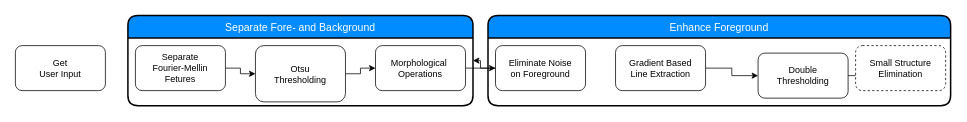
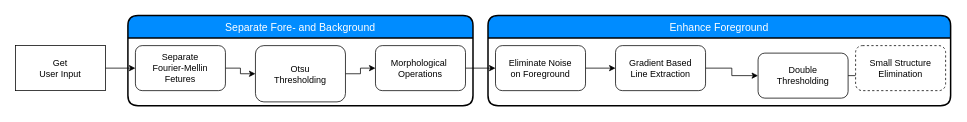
- <mxCell id="10" style="edgeStyle=orthogonalEdgeStyle;rounded=0;orthogonalLoop=1;jettySize=auto;html=1;" parent="1" source="11" target="17" edge="1"><mxGeometry relative="1" as="geometry" /></mxCell>
+ <mxCell id="10" style="edgeStyle=orthogonalEdgeStyle;rounded=0;orthogonalLoop=1;jettySize=auto;html=1;" parent="1" source="11" target="13" edge="1"><mxGeometry relative="1" as="geometry" /></mxCell>
- <mxCell id="3" value="Get &lt;br&gt;User Input" style="rounded=1;whiteSpace=wrap;html=1;" parent="1" vertex="1"><mxGeometry x="20" y="60" width="120" height="60" as="geometry" /></mxCell>
+ <mxCell id="3" value="Get &lt;br&gt;User Input" style="whiteSpace=wrap;html=1;rounded=0;" parent="1" vertex="1"><mxGeometry x="20" y="60" width="120" height="60" as="geometry" /></mxCell>
+ <mxCell id="2" style="edgeStyle=orthogonalEdgeStyle;rounded=0;orthogonalLoop=1;jettySize=auto;html=1;" parent="1" source="3" target="5" edge="1"><mxGeometry relative="1" as="geometry" /></mxCell>
